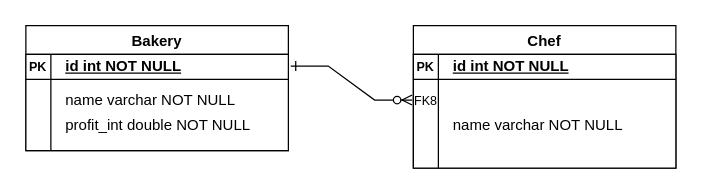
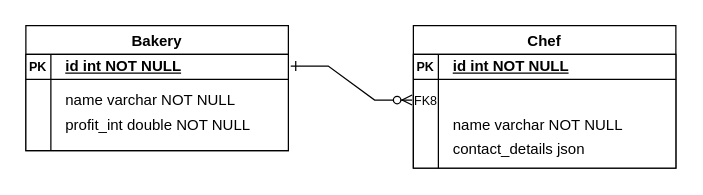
+ <mxCell id="14" value="contact_details json" style="text;html=1;strokeColor=none;fillColor=none;align=left;verticalAlign=middle;whiteSpace=wrap;rounded=0;" vertex="1" parent="1"><mxGeometry x="360" y="109" width="180" height="19" as="geometry" /></mxCell>
